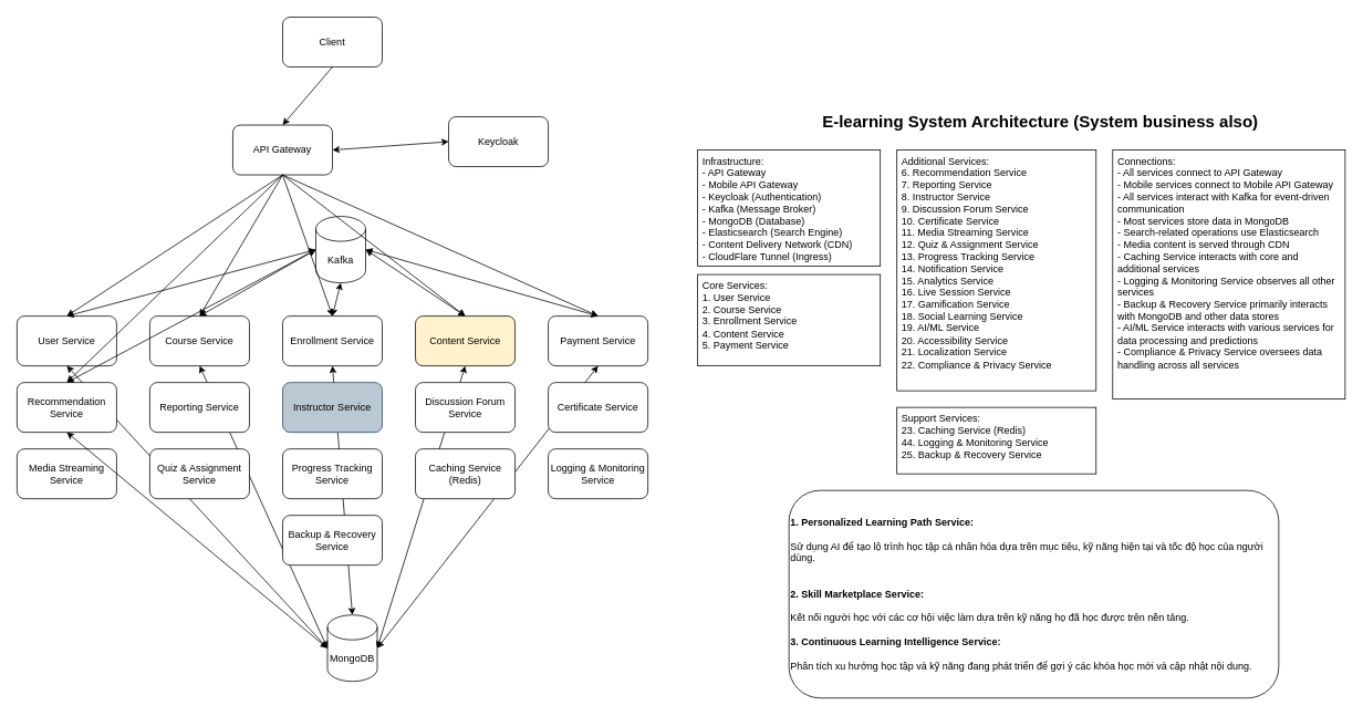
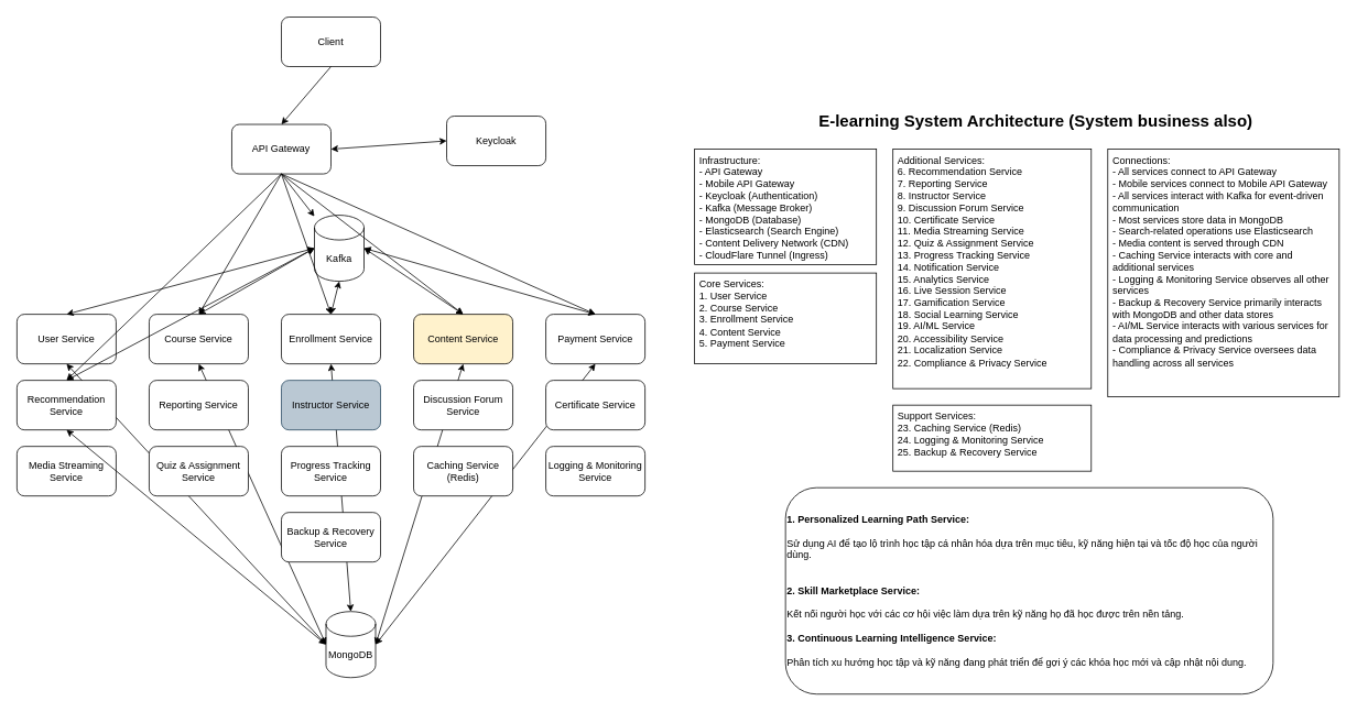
- <mxCell id="14" value="" style="endArrow=classic;html=1;exitX=0.5;exitY=1;exitDx=0;exitDy=0;entryX=0.5;entryY=0;entryDx=0;entryDy=0;" parent="1" source="3" target="6" edge="1"><mxGeometry width="50" height="50" relative="1" as="geometry"><mxPoint x="370" y="410" as="sourcePoint" /><mxPoint x="420" y="360" as="targetPoint" /></mxGeometry></mxCell>
+ <mxCell id="14" value="" style="endArrow=classic;html=1;exitX=0.5;exitY=1;exitDx=0;exitDy=0;" parent="1" source="3" target="5" edge="1"><mxGeometry width="50" height="50" relative="1" as="geometry"><mxPoint x="370" y="410" as="sourcePoint" /><mxPoint x="420" y="360" as="targetPoint" /></mxGeometry></mxCell>
- <mxCell id="48" value="Support Services:&#10;23. Caching Service (Redis)&#10;44. Logging &amp; Monitoring Service&#10;25. Backup &amp; Recovery Service" style="text;strokeColor=default;fillColor=none;align=left;verticalAlign=top;spacingLeft=4;spacingRight=4;overflow=hidden;rotatable=0;points=[[0,0.5],[1,0.5]];portConstraint=eastwest;whiteSpace=wrap;html=1;" vertex="1" parent="43"><mxGeometry x="240" y="360" width="240" height="80" as="geometry" /></mxCell>
+ <mxCell id="48" value="Support Services:&#10;23. Caching Service (Redis)&#10;24. Logging &amp; Monitoring Service&#10;25. Backup &amp; Recovery Service" style="text;strokeColor=default;fillColor=none;align=left;verticalAlign=top;spacingLeft=4;spacingRight=4;overflow=hidden;rotatable=0;points=[[0,0.5],[1,0.5]];portConstraint=eastwest;whiteSpace=wrap;html=1;" vertex="1" parent="43"><mxGeometry x="240" y="360" width="240" height="80" as="geometry" /></mxCell>
